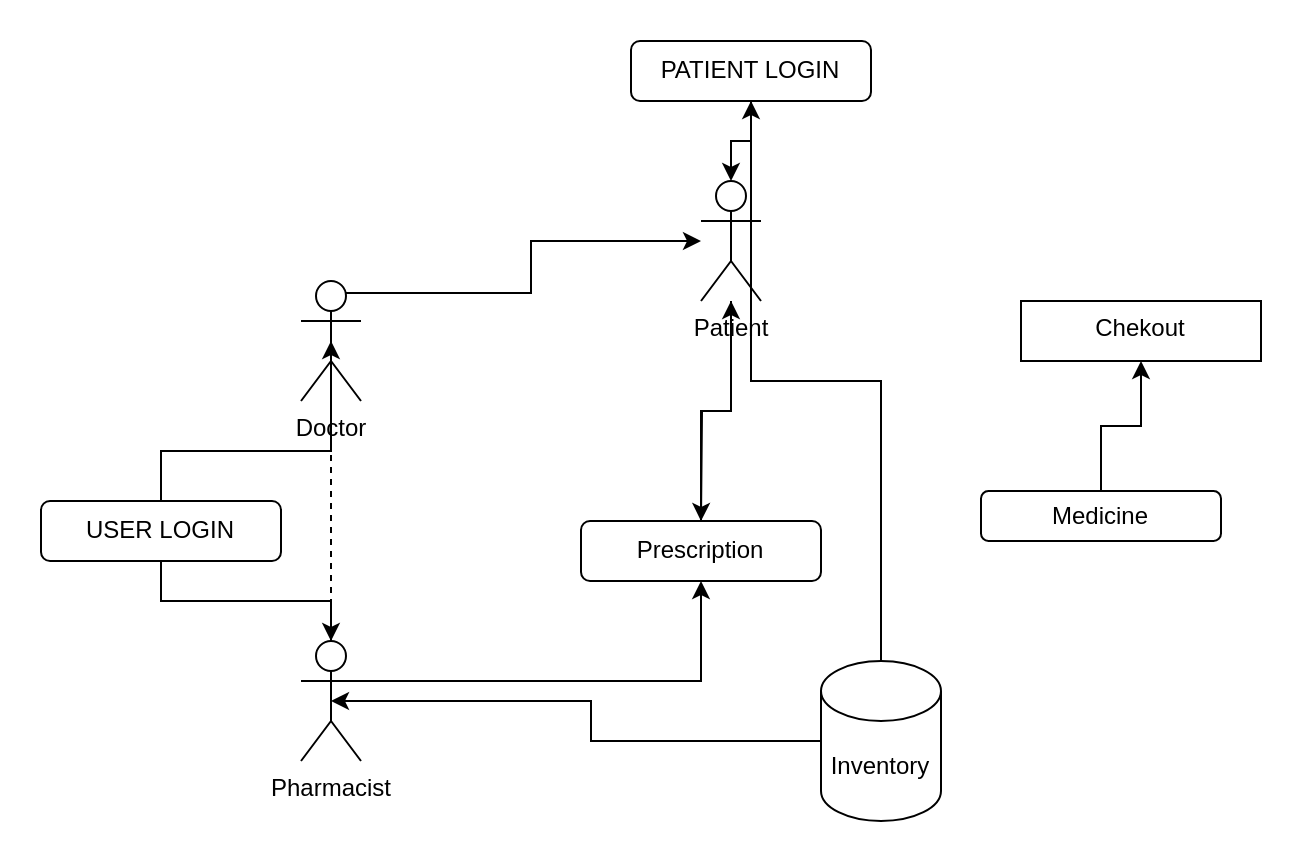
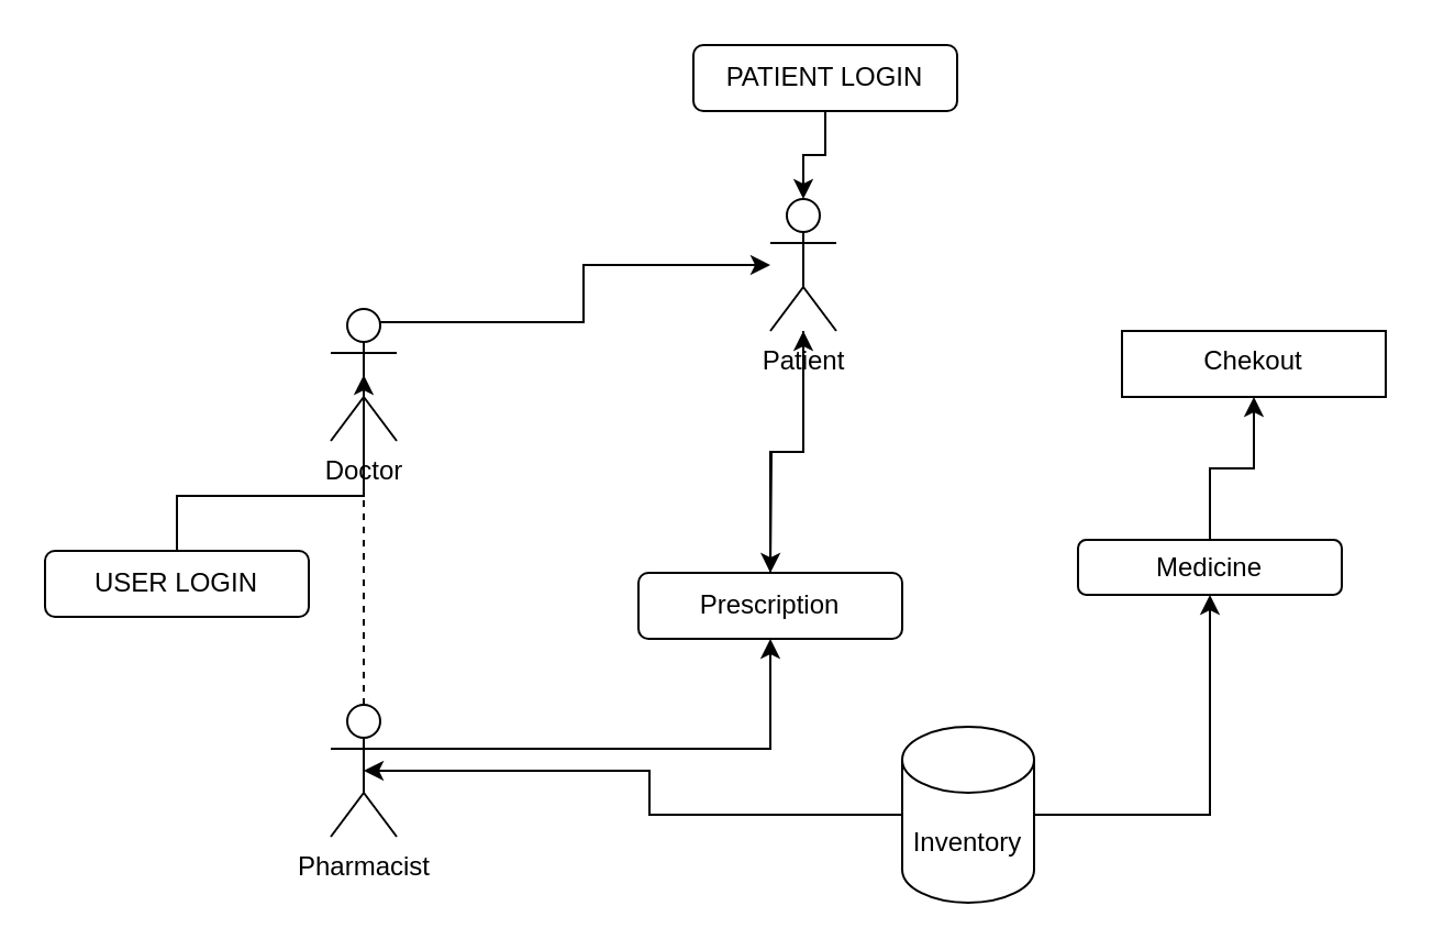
- <mxCell id="19" style="edgeStyle=orthogonalEdgeStyle;rounded=0;orthogonalLoop=1;jettySize=auto;html=1;" edge="1" parent="1" source="20" target="10"><mxGeometry relative="1" as="geometry" /></mxCell>
+ <mxCell id="19" style="edgeStyle=orthogonalEdgeStyle;rounded=0;orthogonalLoop=1;jettySize=auto;html=1;entryX=0.5;entryY=1;entryDx=0;entryDy=0;" edge="1" parent="1" source="20" target="16"><mxGeometry relative="1" as="geometry" /></mxCell>
- <mxCell id="2" style="edgeStyle=orthogonalEdgeStyle;rounded=0;orthogonalLoop=1;jettySize=auto;html=1;exitX=0.5;exitY=1;exitDx=0;exitDy=0;" edge="1" parent="1" source="4" target="8"><mxGeometry relative="1" as="geometry" /></mxCell>
